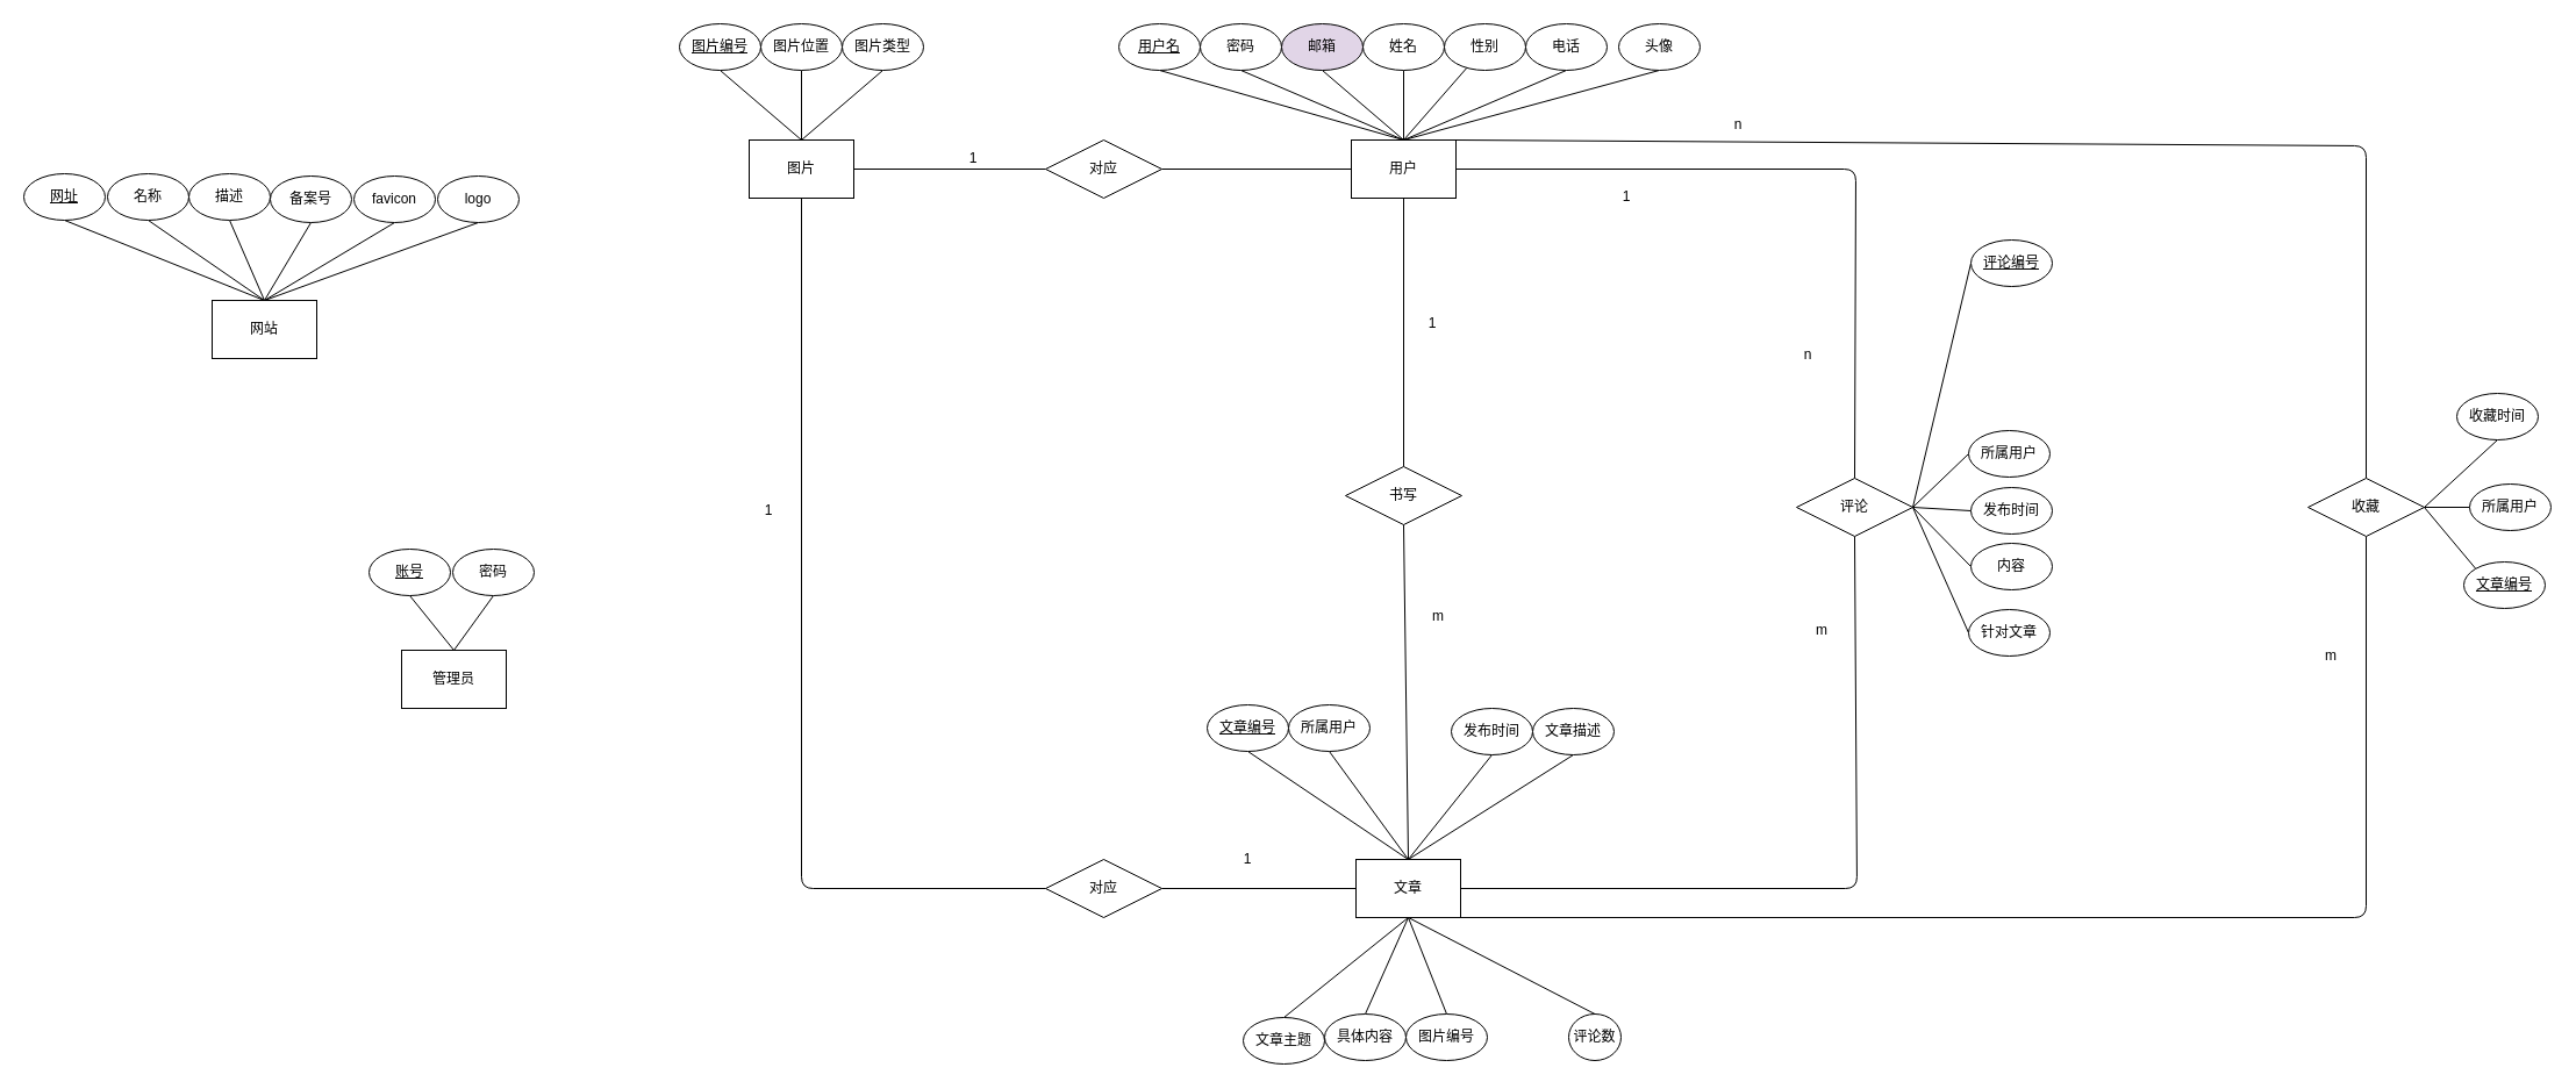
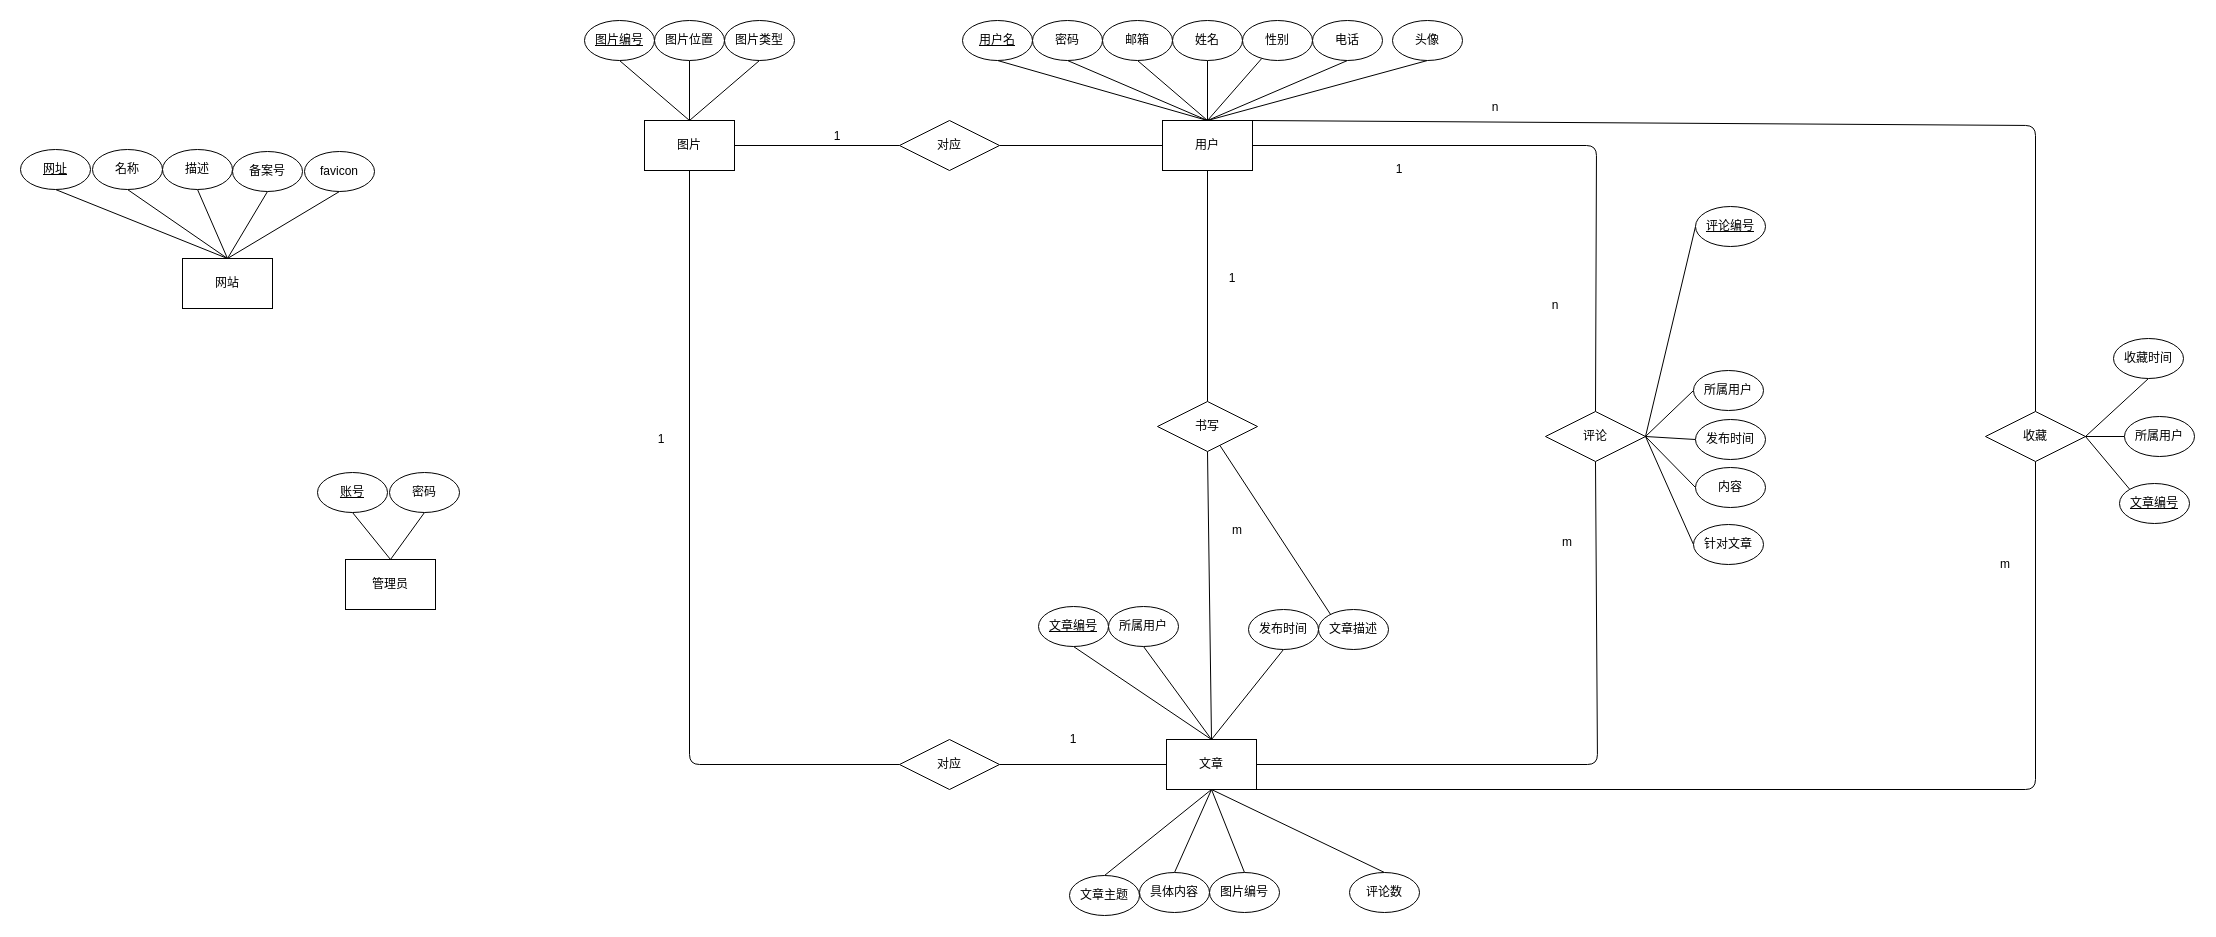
- <mxCell id="42" value="邮箱" style="ellipse;whiteSpace=wrap;html=1;fillColor=#e1d5e7;" parent="1" vertex="1"><mxGeometry x="1102" y="20" width="70" height="40" as="geometry" /></mxCell>
+ <mxCell id="42" value="邮箱" style="ellipse;whiteSpace=wrap;html=1;" parent="1" vertex="1"><mxGeometry x="1102" y="20" width="70" height="40" as="geometry" /></mxCell>
- <mxCell id="38" value="logo" style="ellipse;whiteSpace=wrap;html=1;" parent="1" vertex="1"><mxGeometry x="376" y="151" width="70" height="40" as="geometry" /></mxCell>
- <mxCell id="37" style="edgeStyle=none;rounded=1;orthogonalLoop=1;jettySize=auto;html=1;exitX=0.5;exitY=1;exitDx=0;exitDy=0;entryX=0.5;entryY=0;entryDx=0;entryDy=0;startArrow=none;startFill=0;endArrow=none;endFill=0;" parent="1" source="38" target="2" edge="1"><mxGeometry relative="1" as="geometry" /></mxCell>
- <mxCell id="3" style="edgeStyle=none;rounded=0;orthogonalLoop=1;jettySize=auto;html=1;exitX=0.5;exitY=1;exitDx=0;exitDy=0;entryX=0.5;entryY=0;entryDx=0;entryDy=0;startArrow=none;startFill=0;endArrow=none;endFill=0;" parent="1" source="4" target="8" edge="1"><mxGeometry relative="1" as="geometry" /></mxCell>
+ <mxCell id="3" style="edgeStyle=none;rounded=0;orthogonalLoop=1;jettySize=auto;html=1;exitX=0.5;exitY=1;exitDx=0;exitDy=0;startArrow=none;startFill=0;endArrow=none;endFill=0;" parent="1" source="4" target="18" edge="1"><mxGeometry relative="1" as="geometry" /></mxCell>
- <mxCell id="54" value="评论数" style="ellipse;whiteSpace=wrap;html=1;" parent="1" vertex="1"><mxGeometry x="1349" y="872" width="45" height="40" as="geometry" /></mxCell>
+ <mxCell id="54" value="评论数" style="ellipse;whiteSpace=wrap;html=1;" parent="1" vertex="1"><mxGeometry x="1349" y="872" width="70" height="40" as="geometry" /></mxCell>
